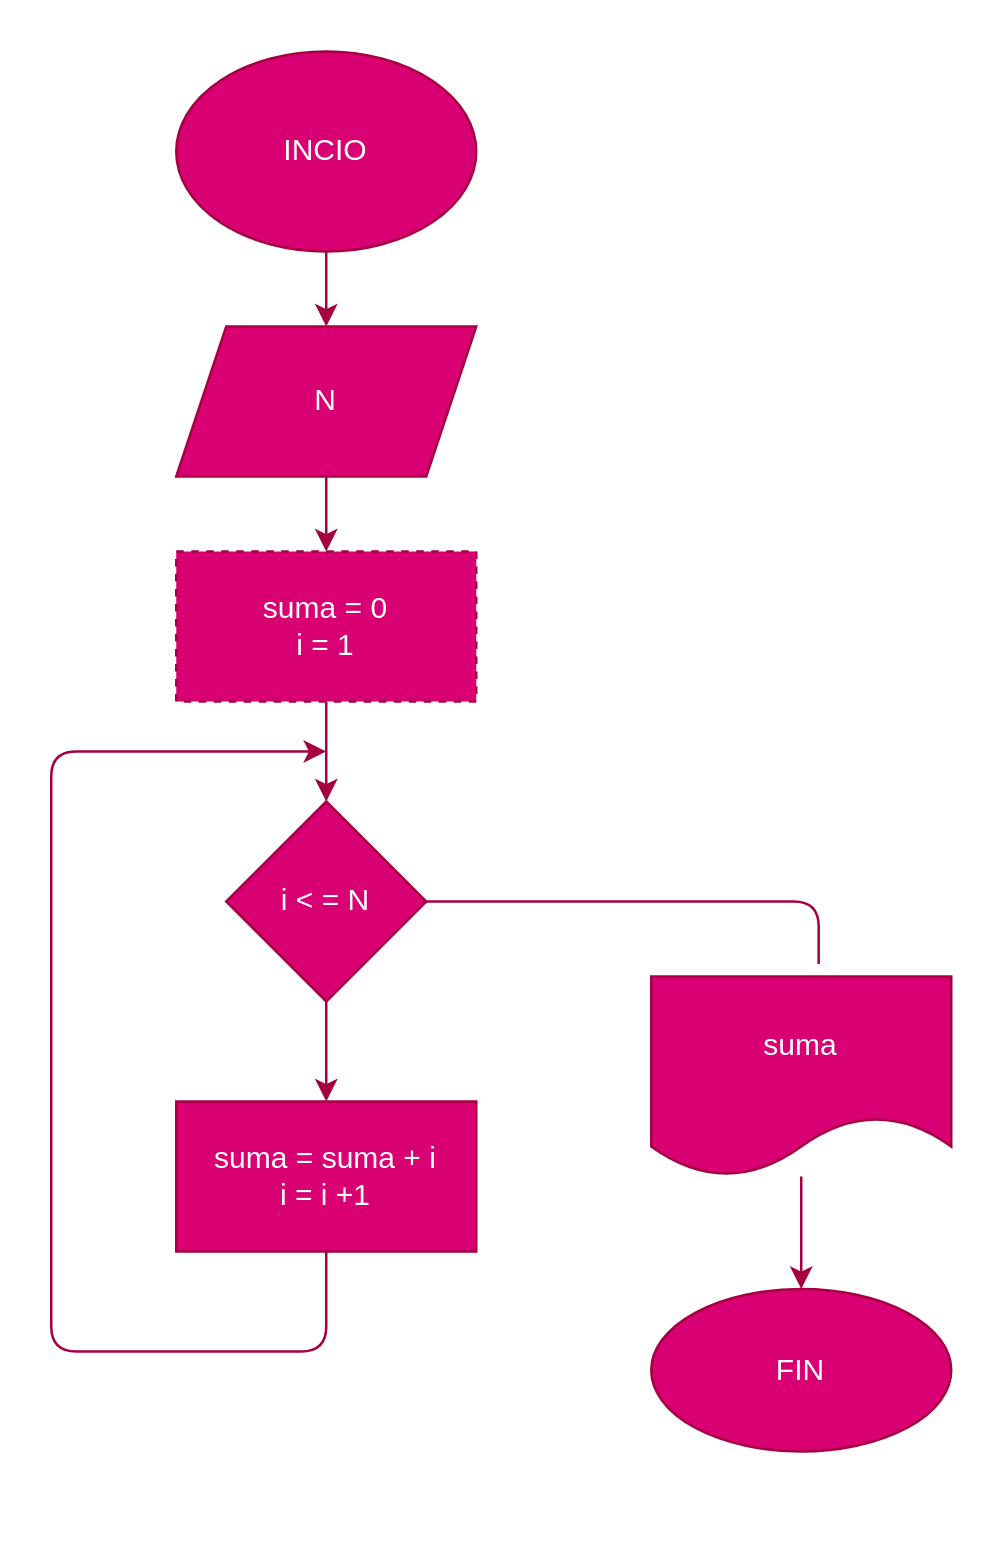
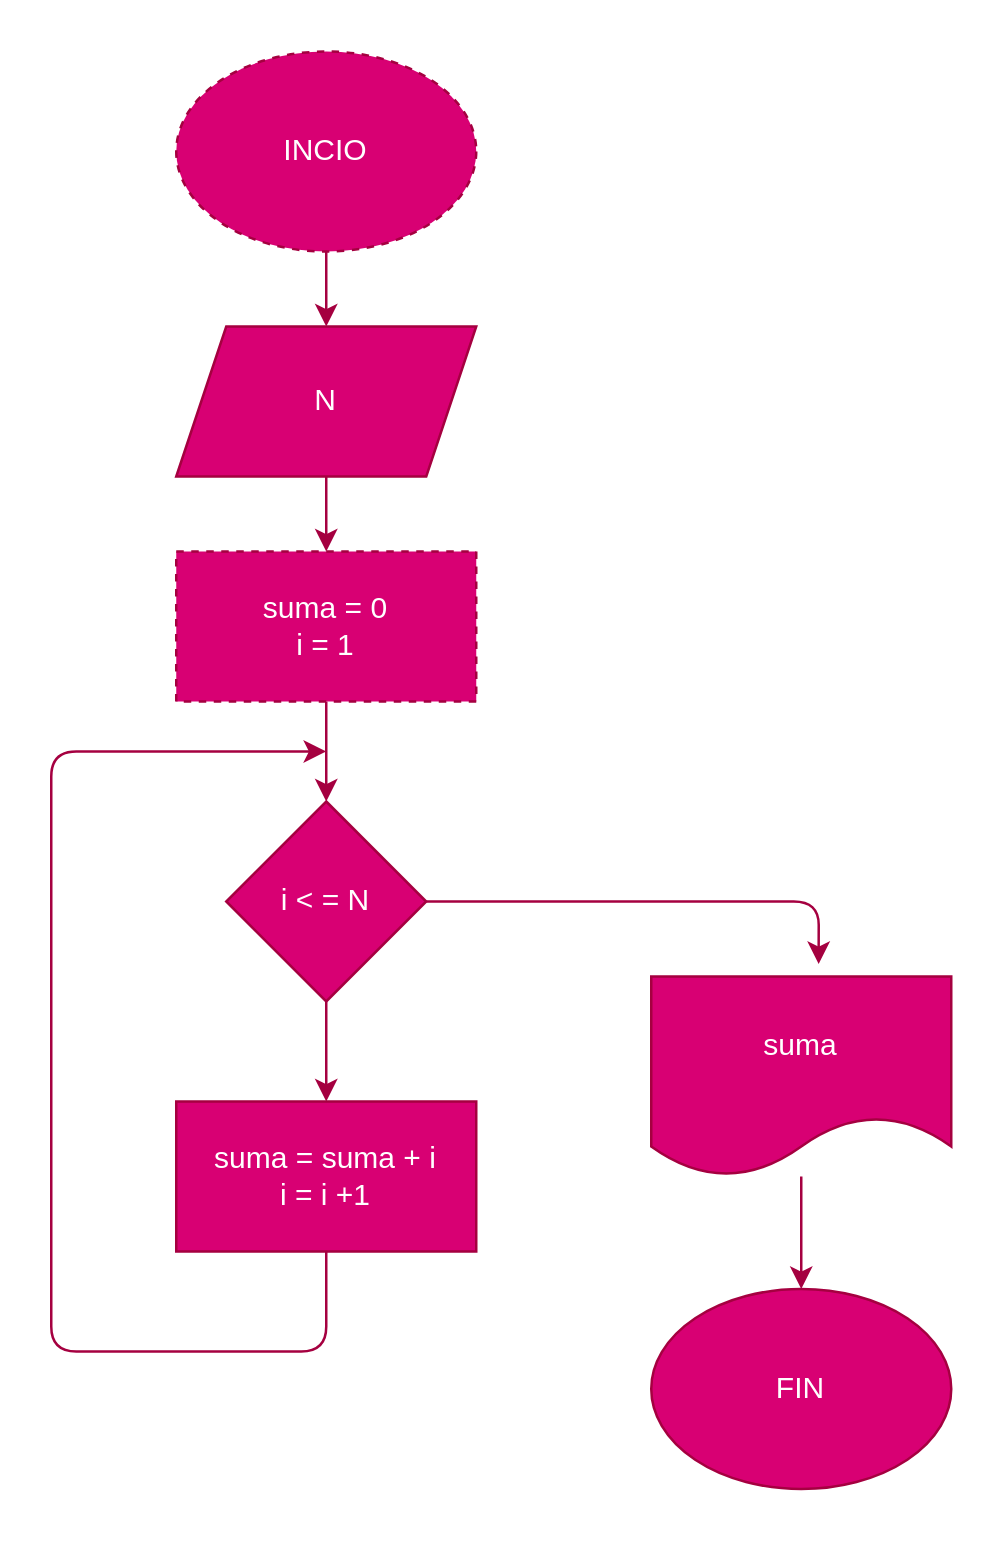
- <mxCell id="3" value="INCIO" style="ellipse;whiteSpace=wrap;html=1;fillColor=#d80073;fontColor=#ffffff;strokeColor=#A50040;" vertex="1" parent="1"><mxGeometry x="70" y="20" width="120" height="80" as="geometry" /></mxCell>
+ <mxCell id="3" value="INCIO" style="ellipse;whiteSpace=wrap;html=1;fillColor=#d80073;fontColor=#ffffff;strokeColor=#A50040;dashed=1;" vertex="1" parent="1"><mxGeometry x="70" y="20" width="120" height="80" as="geometry" /></mxCell>
- <mxCell id="9" style="edgeStyle=none;html=1;entryX=0.558;entryY=-0.062;entryDx=0;entryDy=0;entryPerimeter=0;fillColor=#d80073;strokeColor=#A50040;endArrow=none;" edge="1" parent="1" source="10" target="14"><mxGeometry relative="1" as="geometry"><Array as="points"><mxPoint x="327" y="360" /></Array></mxGeometry></mxCell>
+ <mxCell id="9" style="edgeStyle=none;html=1;entryX=0.558;entryY=-0.062;entryDx=0;entryDy=0;entryPerimeter=0;fillColor=#d80073;strokeColor=#A50040;" edge="1" parent="1" source="10" target="14"><mxGeometry relative="1" as="geometry"><Array as="points"><mxPoint x="327" y="360" /></Array></mxGeometry></mxCell>
- <mxCell id="15" value="FIN" style="ellipse;whiteSpace=wrap;html=1;fillColor=#d80073;fontColor=#ffffff;strokeColor=#A50040;" vertex="1" parent="1"><mxGeometry x="260" y="515" width="120" height="65" as="geometry" /></mxCell>
+ <mxCell id="15" value="FIN" style="ellipse;whiteSpace=wrap;html=1;fillColor=#d80073;fontColor=#ffffff;strokeColor=#A50040;" vertex="1" parent="1"><mxGeometry x="260" y="515" width="120" height="80" as="geometry" /></mxCell>
